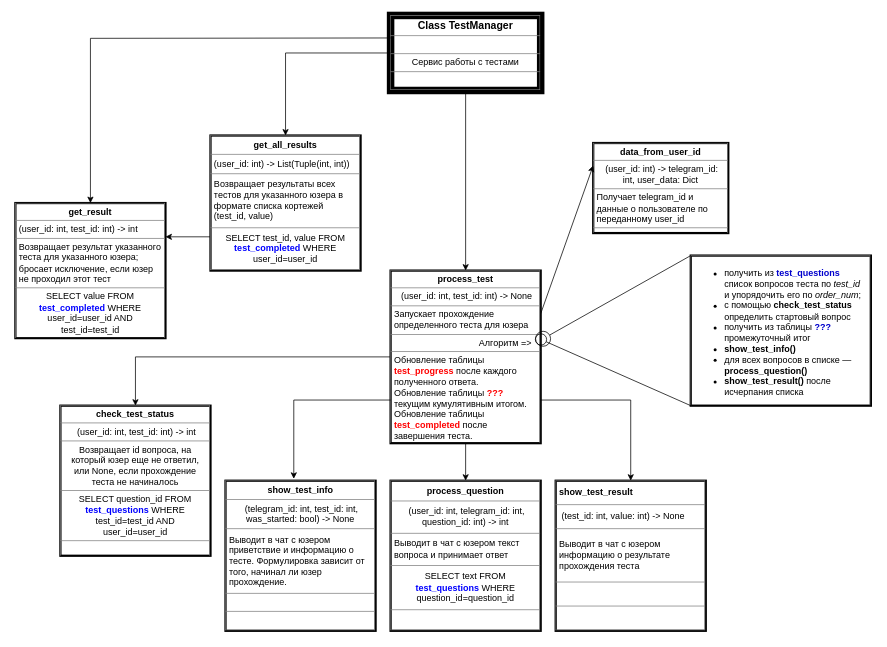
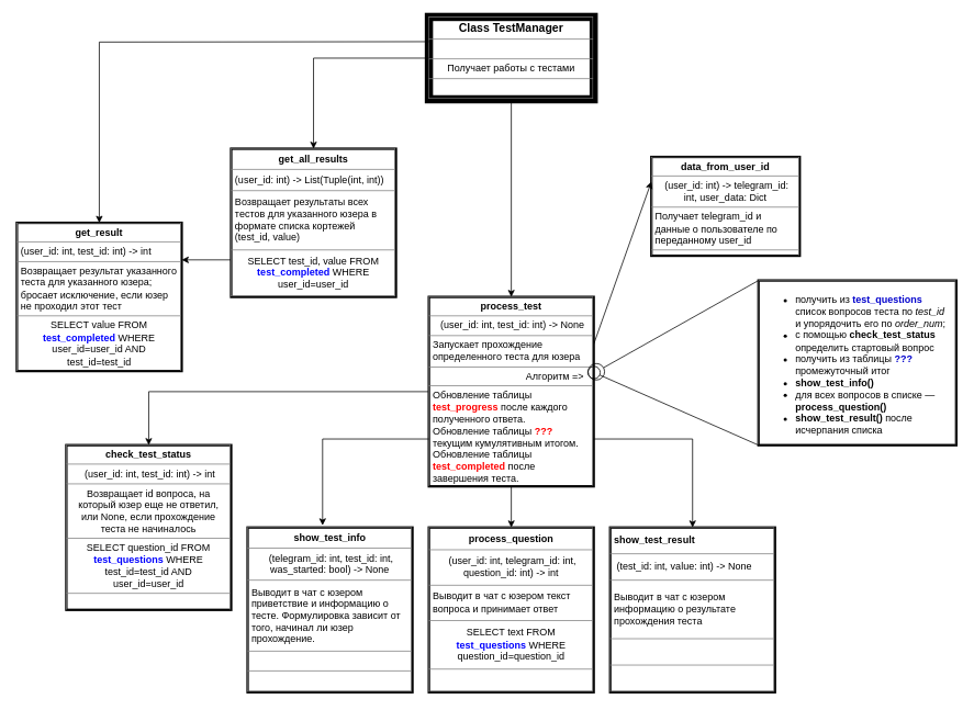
- <mxCell id="13" value="&lt;table style=&quot;width:100%;height:100%;border-collapse:collapse;&quot; width=&quot;100%&quot; height=&quot;100%&quot; cellpadding=&quot;4&quot; border=&quot;1&quot;&gt;&lt;tbody&gt;&lt;tr&gt;&lt;th align=&quot;center&quot;&gt;&lt;font style=&quot;font-size: 14px;&quot;&gt;Class TestManager&lt;/font&gt;&lt;br&gt;&lt;/th&gt;&lt;/tr&gt;&lt;tr&gt;&lt;td&gt;&lt;br&gt;&lt;/td&gt;&lt;/tr&gt;&lt;tr align=&quot;center&quot;&gt;&lt;td&gt;&lt;span&gt;Сервис работы с тестами&lt;br&gt;&lt;/span&gt;&lt;/td&gt;&lt;/tr&gt;&lt;tr&gt;&lt;td align=&quot;center&quot;&gt;&lt;br&gt;&lt;/td&gt;&lt;/tr&gt;&lt;/tbody&gt;&lt;/table&gt;" style="text;html=1;whiteSpace=wrap;strokeColor=default;fillColor=none;overflow=fill;strokeWidth=10;" vertex="1" parent="1"><mxGeometry x="520" y="20" width="200" height="100" as="geometry" /></mxCell>
+ <mxCell id="13" value="&lt;table style=&quot;width:100%;height:100%;border-collapse:collapse;&quot; width=&quot;100%&quot; height=&quot;100%&quot; cellpadding=&quot;4&quot; border=&quot;1&quot;&gt;&lt;tbody&gt;&lt;tr&gt;&lt;th align=&quot;center&quot;&gt;&lt;font style=&quot;font-size: 14px;&quot;&gt;Class TestManager&lt;/font&gt;&lt;br&gt;&lt;/th&gt;&lt;/tr&gt;&lt;tr&gt;&lt;td&gt;&lt;br&gt;&lt;/td&gt;&lt;/tr&gt;&lt;tr align=&quot;center&quot;&gt;&lt;td&gt;&lt;span&gt;Получает работы с тестами&lt;br&gt;&lt;/span&gt;&lt;/td&gt;&lt;/tr&gt;&lt;tr&gt;&lt;td align=&quot;center&quot;&gt;&lt;br&gt;&lt;/td&gt;&lt;/tr&gt;&lt;/tbody&gt;&lt;/table&gt;" style="text;html=1;whiteSpace=wrap;strokeColor=default;fillColor=none;overflow=fill;strokeWidth=10;" vertex="1" parent="1"><mxGeometry x="520" y="20" width="200" height="100" as="geometry" /></mxCell>
